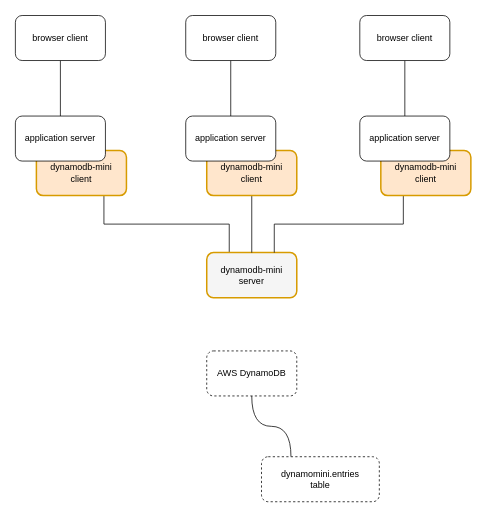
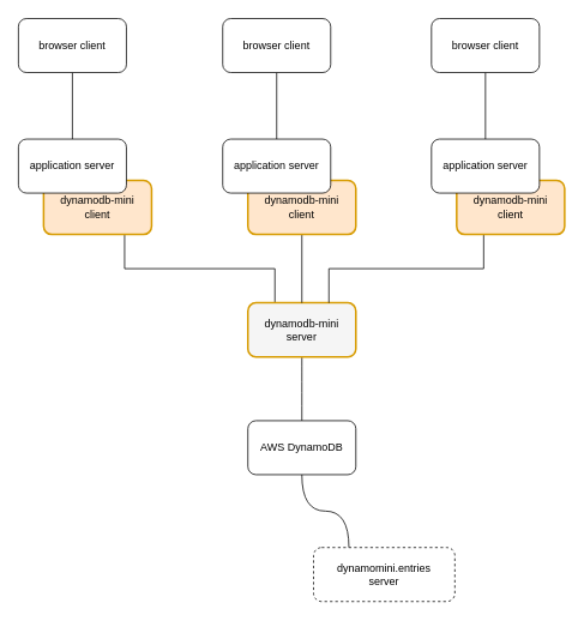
+ <mxCell id="7" style="edgeStyle=orthogonalEdgeStyle;curved=1;rounded=0;orthogonalLoop=1;jettySize=auto;html=1;exitX=0.5;exitY=1;exitDx=0;exitDy=0;entryX=0.5;entryY=0;entryDx=0;entryDy=0;endArrow=none;endFill=0;" parent="1" source="8" target="10" edge="1"><mxGeometry relative="1" as="geometry" /></mxCell>
- <mxCell id="10" value="AWS DynamoDB" style="rounded=1;whiteSpace=wrap;html=1;dashed=1;" parent="1" vertex="1"><mxGeometry x="275" y="467" width="120" height="60" as="geometry" /></mxCell>
+ <mxCell id="10" value="AWS DynamoDB" style="rounded=1;whiteSpace=wrap;html=1;" parent="1" vertex="1"><mxGeometry x="275" y="467" width="120" height="60" as="geometry" /></mxCell>
- <mxCell id="11" value="&lt;span&gt;dynamomini&lt;/span&gt;.entries&lt;br&gt;table&lt;br&gt;" style="rounded=1;whiteSpace=wrap;html=1;dashed=1;" parent="1" vertex="1"><mxGeometry x="348" y="608" width="157" height="60" as="geometry" /></mxCell>
+ <mxCell id="11" value="&lt;span&gt;dynamomini&lt;/span&gt;.entries&lt;br&gt;server&lt;br&gt;" style="rounded=1;whiteSpace=wrap;html=1;dashed=1;" parent="1" vertex="1"><mxGeometry x="348" y="608" width="157" height="60" as="geometry" /></mxCell>
